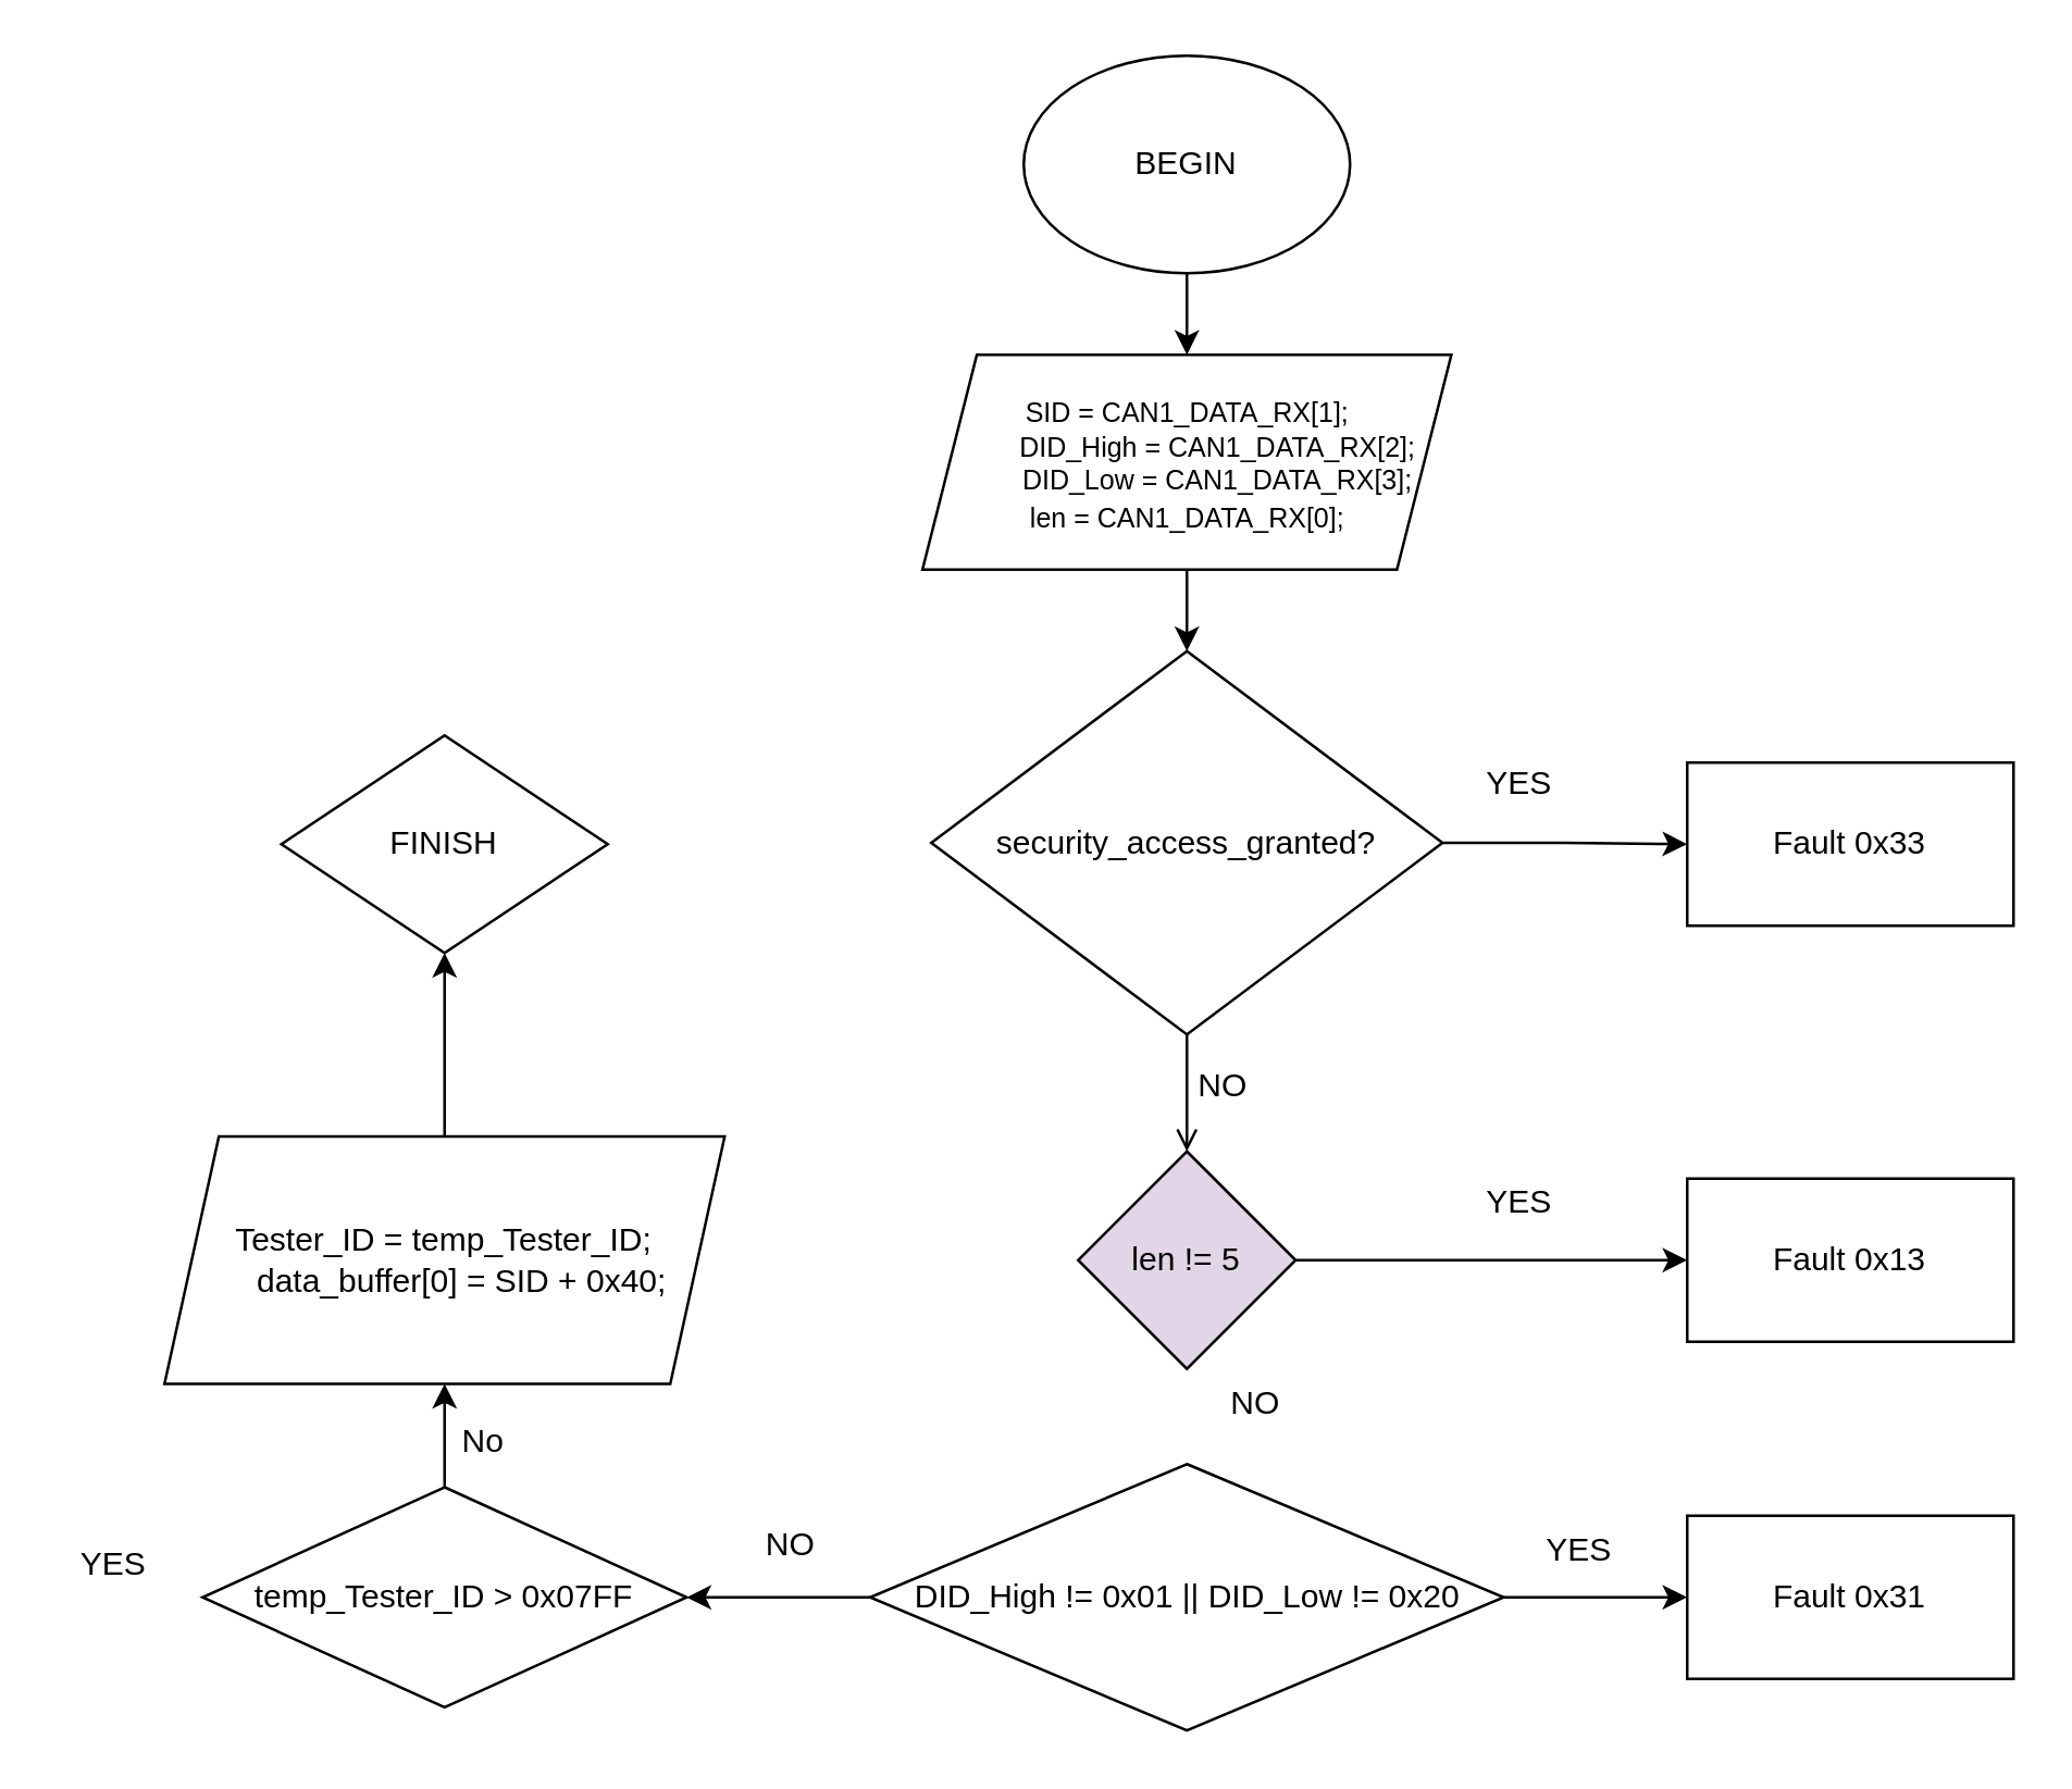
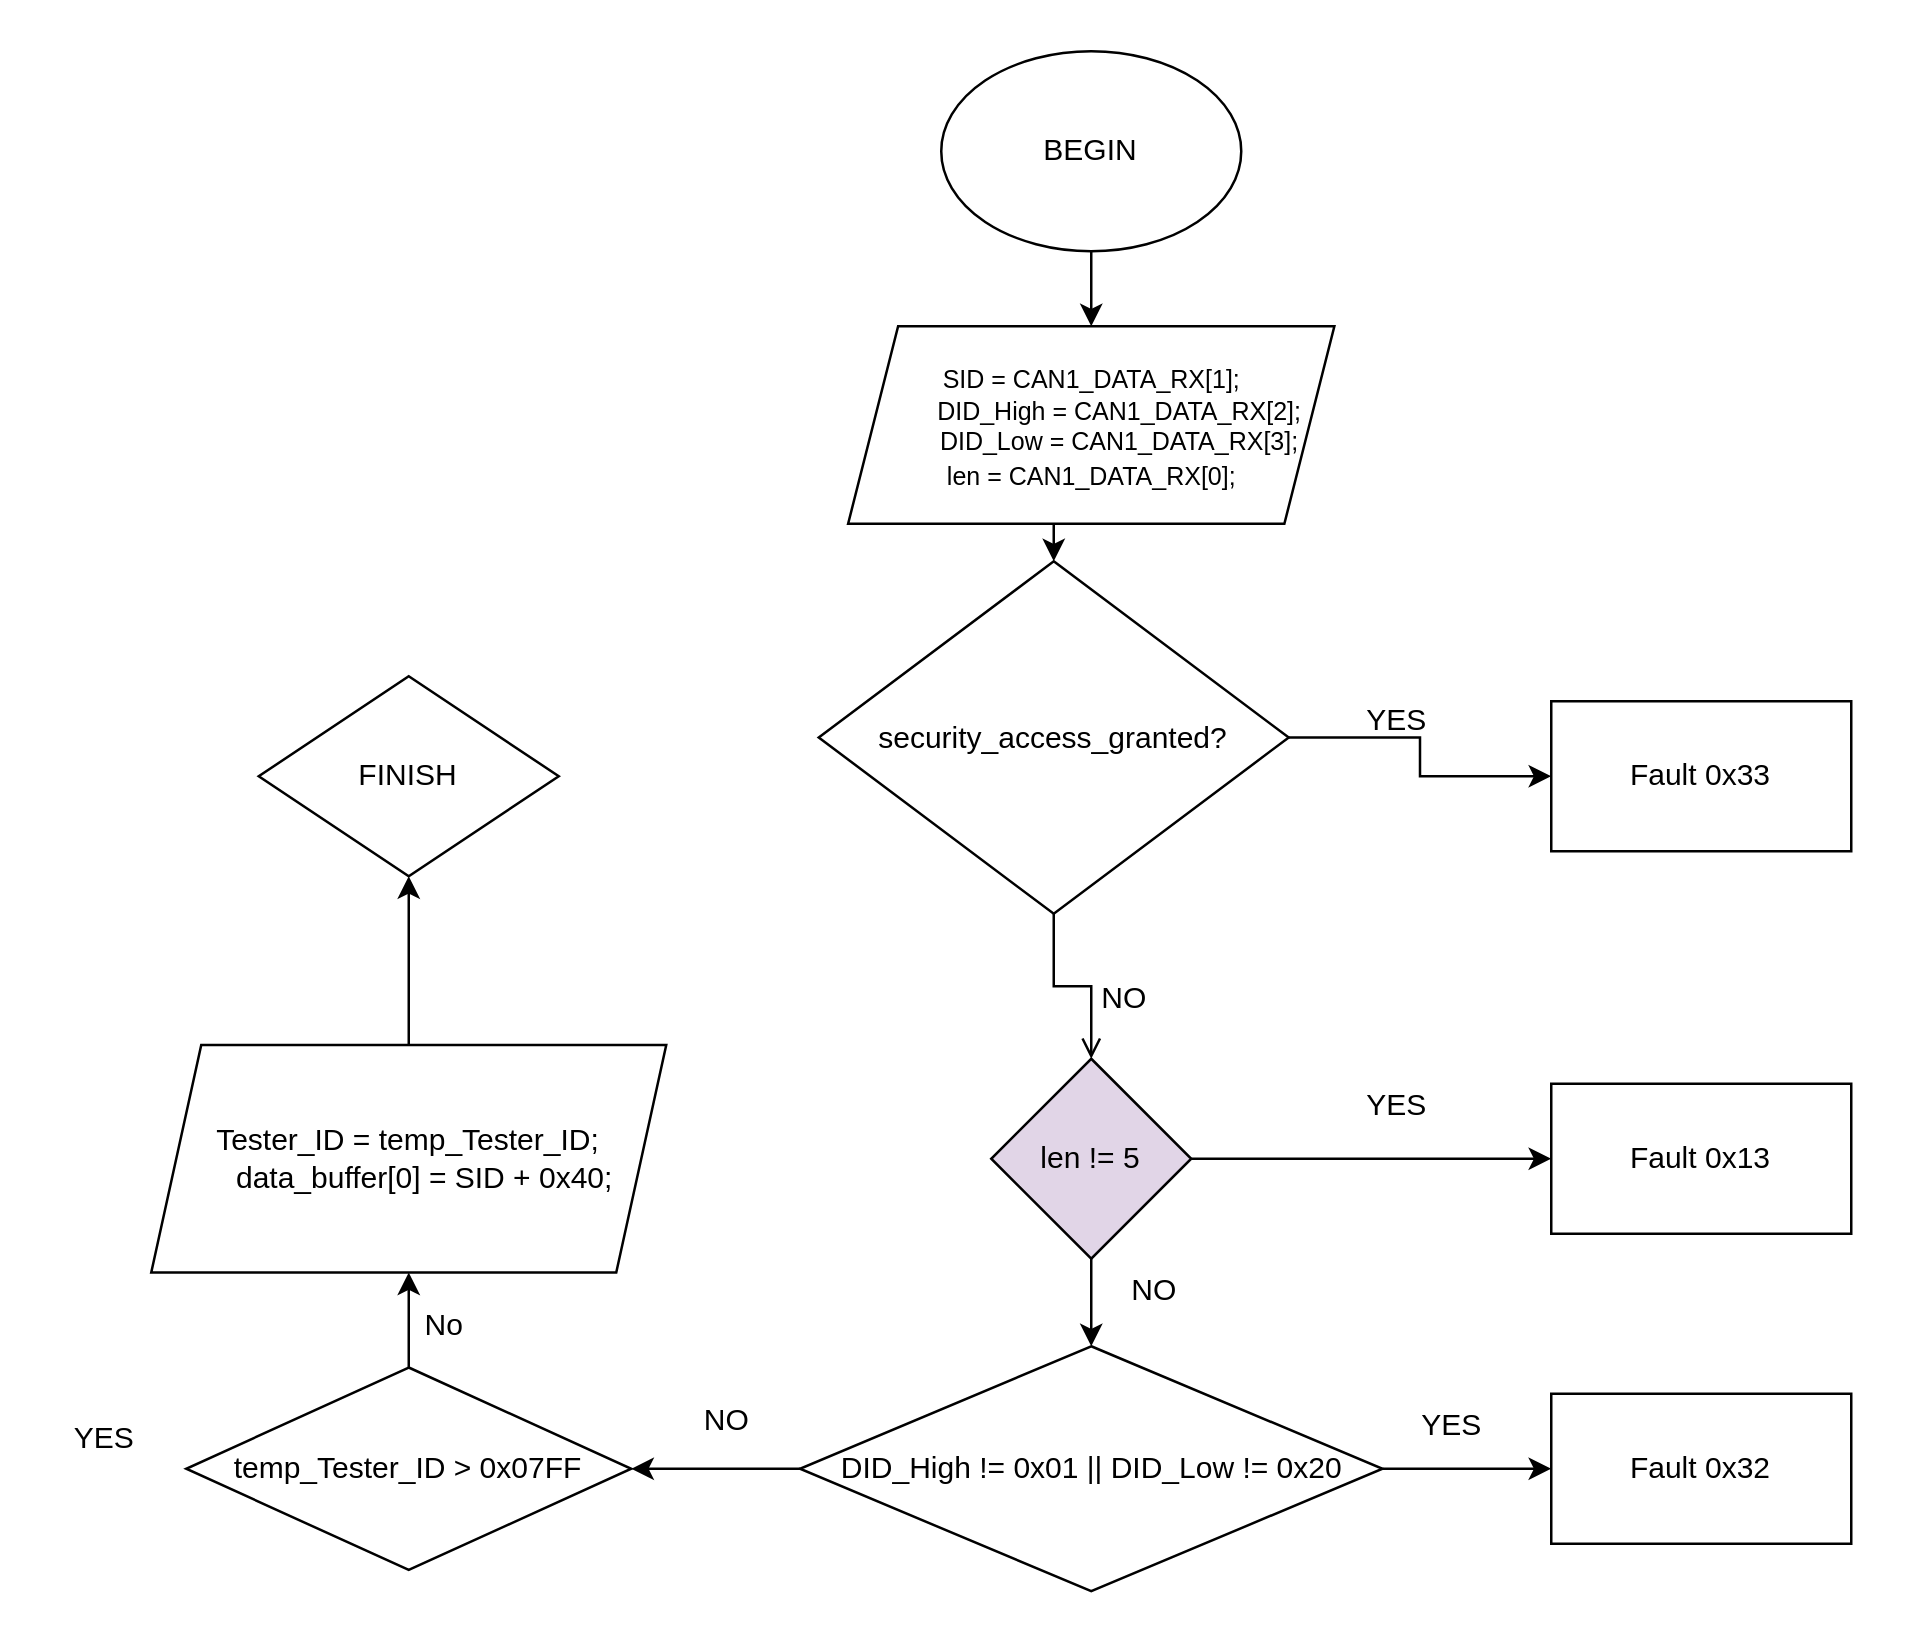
- <mxCell id="7" value="security_access_granted?" style="rhombus;whiteSpace=wrap;html=1;" vertex="1" parent="1"><mxGeometry x="342" y="239" width="188" height="141" as="geometry" /></mxCell>
+ <mxCell id="7" value="security_access_granted?" style="rhombus;whiteSpace=wrap;html=1;" vertex="1" parent="1"><mxGeometry x="327" y="224" width="188" height="141" as="geometry" /></mxCell>
+ <mxCell id="8" style="edgeStyle=orthogonalEdgeStyle;rounded=0;orthogonalLoop=1;jettySize=auto;html=1;exitX=0.5;exitY=1;exitDx=0;exitDy=0;entryX=0.5;entryY=0;entryDx=0;entryDy=0;" edge="1" parent="1" source="10" target="13"><mxGeometry relative="1" as="geometry" /></mxCell>
- <mxCell id="16" value="Fault&amp;nbsp;0x31" style="rounded=0;whiteSpace=wrap;html=1;" vertex="1" parent="1"><mxGeometry x="620" y="557" width="120" height="60" as="geometry" /></mxCell>
+ <mxCell id="16" value="Fault&amp;nbsp;0x32" style="rounded=0;whiteSpace=wrap;html=1;" vertex="1" parent="1"><mxGeometry x="620" y="557" width="120" height="60" as="geometry" /></mxCell>
